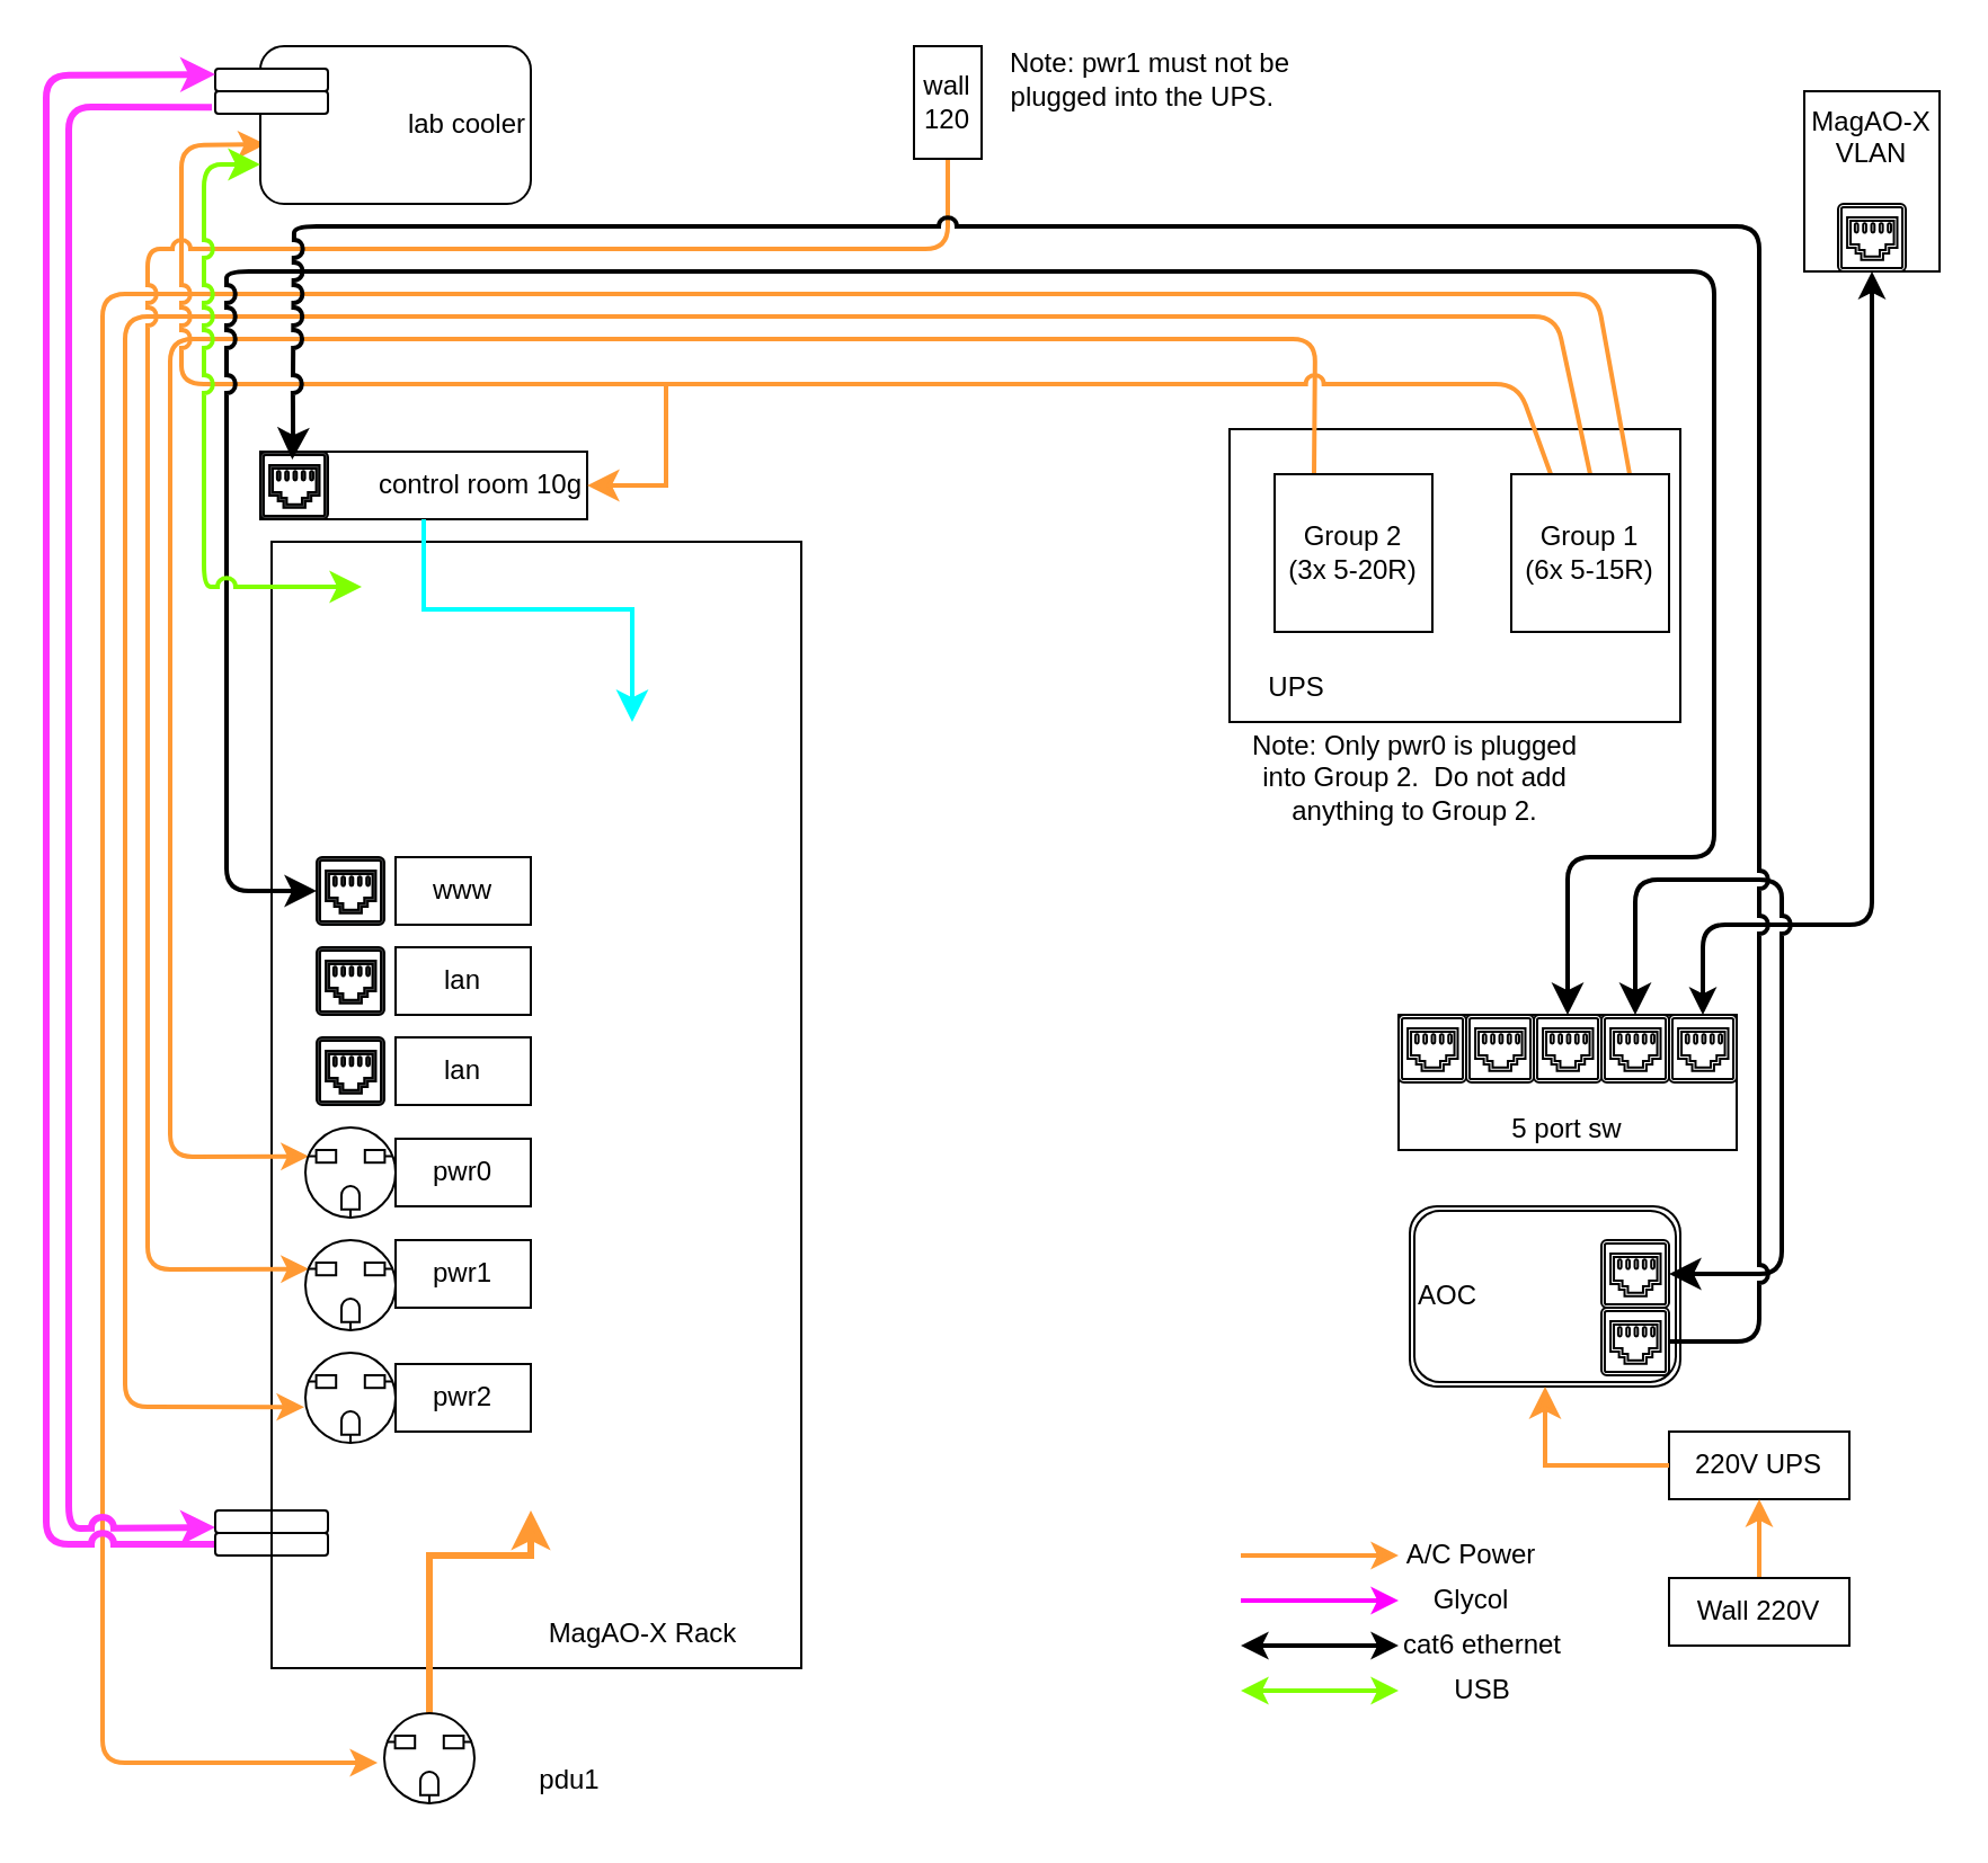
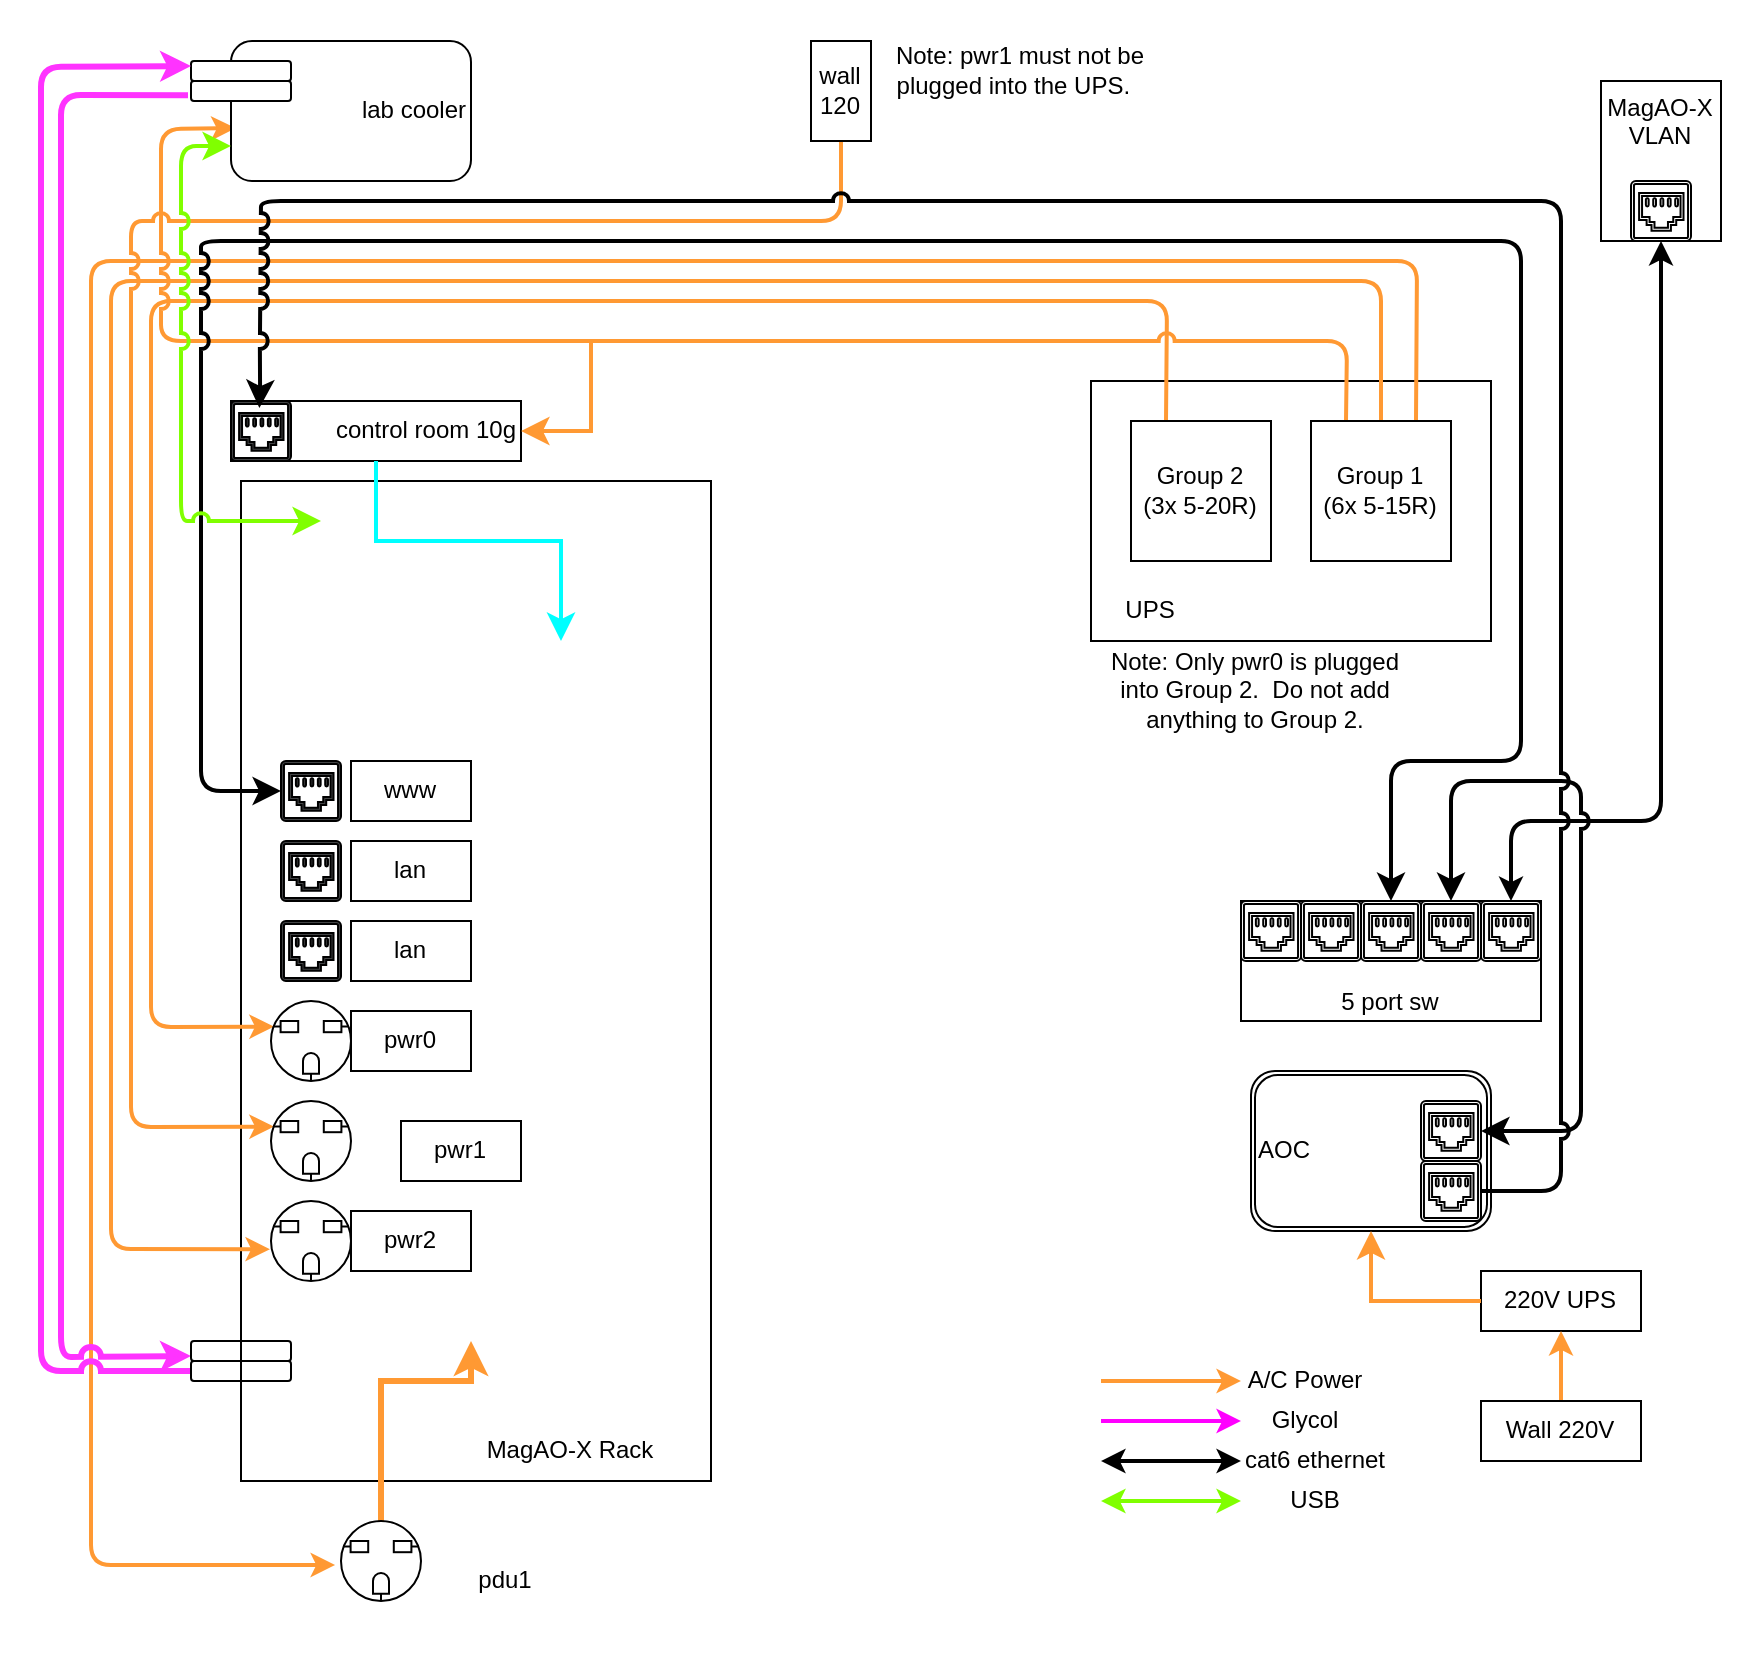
- <mxCell id="9" value="Group 1&lt;br&gt;(6x 5-15R)" style="rounded=0;whiteSpace=wrap;html=1;strokeColor=#000000;fillColor=#FFFFFF;fontColor=#000000;" parent="1" vertex="1"><mxGeometry x="670" y="210" width="70" height="70" as="geometry" /></mxCell>
+ <mxCell id="9" value="Group 1&lt;br&gt;(6x 5-15R)" style="rounded=0;whiteSpace=wrap;html=1;strokeColor=#000000;fillColor=#FFFFFF;fontColor=#000000;" parent="1" vertex="1"><mxGeometry x="655" y="210" width="70" height="70" as="geometry" /></mxCell>
- <mxCell id="50" value="pwr1" style="text;html=1;strokeColor=#000000;fillColor=none;align=center;verticalAlign=middle;whiteSpace=wrap;rounded=0;fontColor=#000000;" parent="1" vertex="1"><mxGeometry x="175" y="550" width="60" height="30" as="geometry" /></mxCell>
+ <mxCell id="50" value="pwr1" style="text;html=1;strokeColor=#000000;fillColor=none;align=center;verticalAlign=middle;whiteSpace=wrap;rounded=0;fontColor=#000000;" parent="1" vertex="1"><mxGeometry x="200" y="560" width="60" height="30" as="geometry" /></mxCell>
